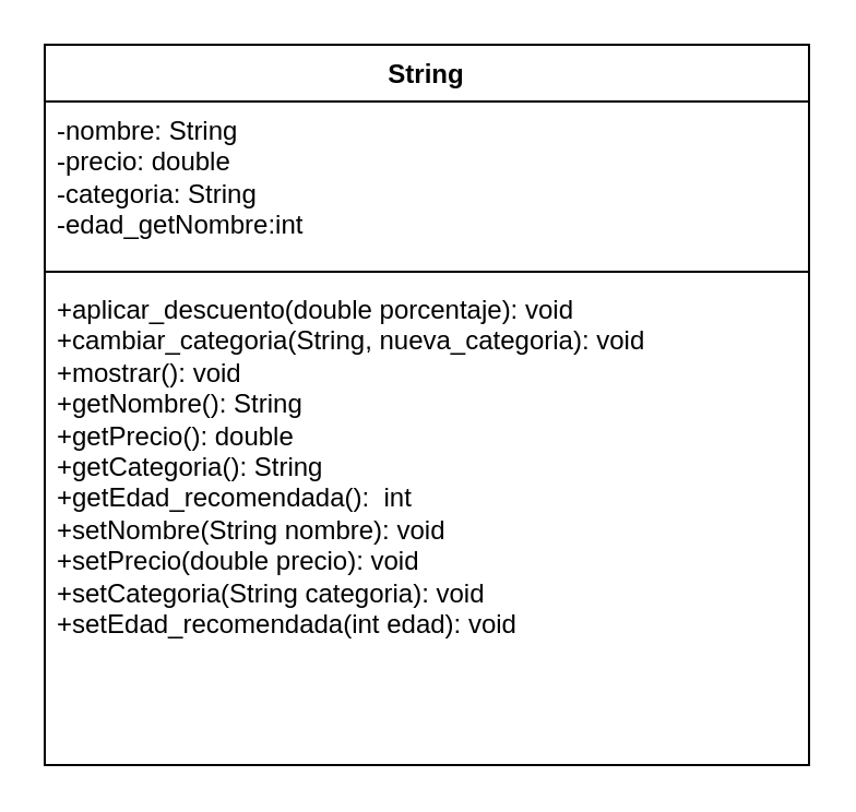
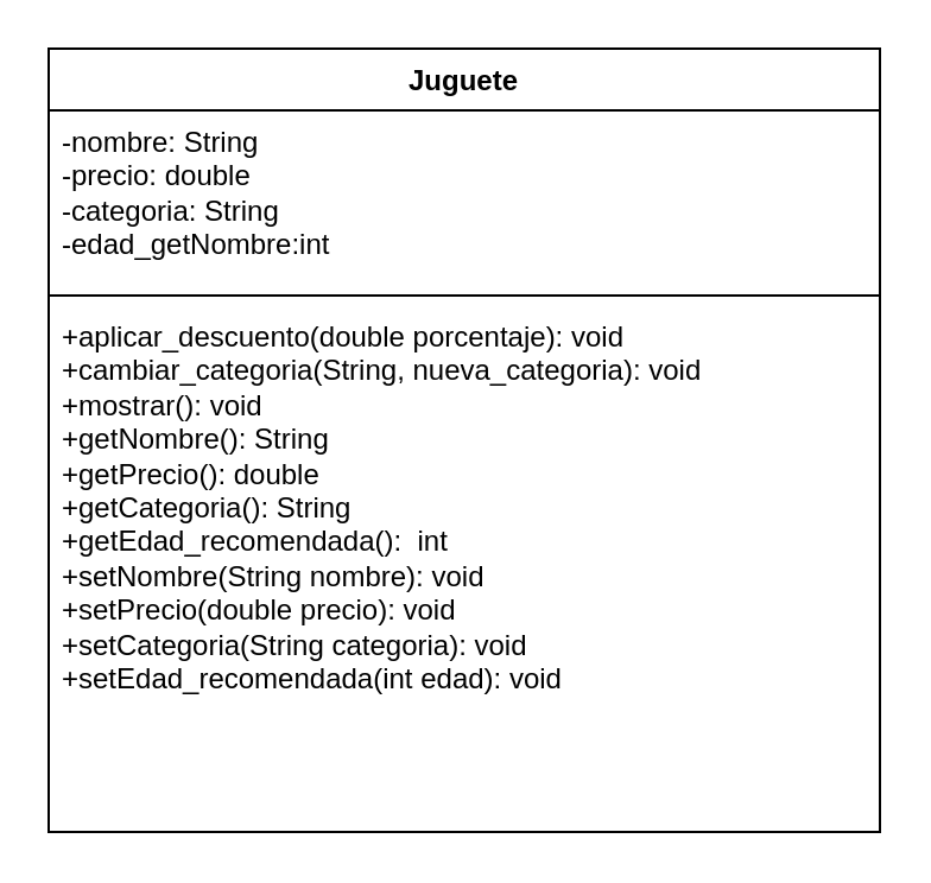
- <mxCell id="2" value="String" style="swimlane;fontStyle=1;align=center;verticalAlign=top;childLayout=stackLayout;horizontal=1;startSize=26;horizontalStack=0;resizeParent=1;resizeParentMax=0;resizeLast=0;collapsible=1;marginBottom=0;whiteSpace=wrap;html=1;" vertex="1" parent="1"><mxGeometry x="20" y="20" width="350" height="330" as="geometry" /></mxCell>
+ <mxCell id="2" value="Juguete" style="swimlane;fontStyle=1;align=center;verticalAlign=top;childLayout=stackLayout;horizontal=1;startSize=26;horizontalStack=0;resizeParent=1;resizeParentMax=0;resizeLast=0;collapsible=1;marginBottom=0;whiteSpace=wrap;html=1;" vertex="1" parent="1"><mxGeometry x="20" y="20" width="350" height="330" as="geometry" /></mxCell>
